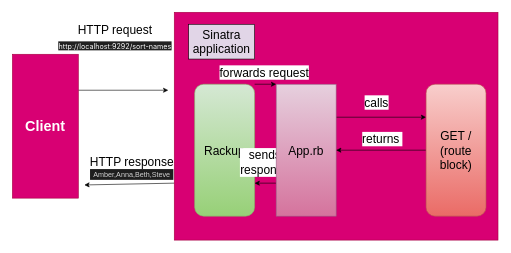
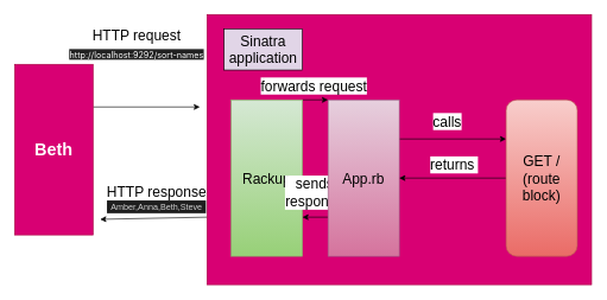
- <mxCell id="4" value="&lt;h1&gt;Client&lt;/h1&gt;" style="whiteSpace=wrap;html=1;fillColor=#d80073;fontColor=#ffffff;strokeColor=#A50040;" vertex="1" parent="1"><mxGeometry x="20" y="90" width="110" height="240" as="geometry" /></mxCell>
+ <mxCell id="4" value="&lt;h1&gt;Beth&lt;/h1&gt;" style="whiteSpace=wrap;html=1;fillColor=#d80073;fontColor=#ffffff;strokeColor=#A50040;" vertex="1" parent="1"><mxGeometry x="20" y="90" width="110" height="240" as="geometry" /></mxCell>
- <mxCell id="8" value="&lt;font style=&quot;font-size: 20px;&quot;&gt;Rackup&lt;/font&gt;" style="whiteSpace=wrap;html=1;fillColor=#d5e8d4;strokeColor=#82b366;gradientColor=#97d077;rounded=1;" vertex="1" parent="1"><mxGeometry x="324" y="140" width="100" height="220" as="geometry" /></mxCell>
+ <mxCell id="8" value="&lt;font style=&quot;font-size: 20px;&quot;&gt;Rackup&lt;/font&gt;" style="whiteSpace=wrap;html=1;fillColor=#d5e8d4;strokeColor=#82b366;gradientColor=#97d077;" vertex="1" parent="1"><mxGeometry x="324" y="140" width="100" height="220" as="geometry" /></mxCell>
